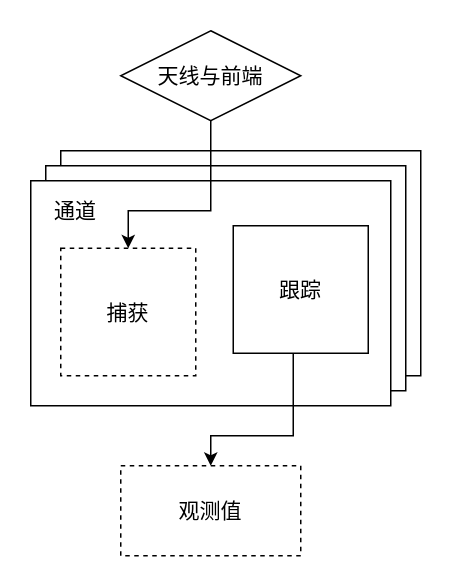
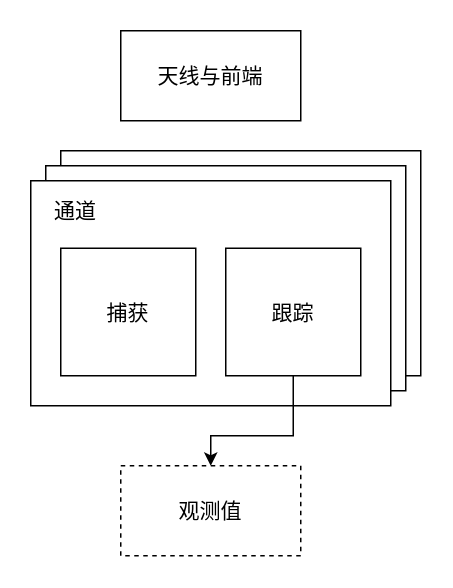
- <mxCell id="6" value="天线与前端" style="rhombus;whiteSpace=wrap;html=1;fontSize=14;" vertex="1" parent="1"><mxGeometry x="80" y="20" width="120" height="60" as="geometry" /></mxCell>
+ <mxCell id="6" value="天线与前端" style="rounded=0;whiteSpace=wrap;html=1;fontSize=14;" vertex="1" parent="1"><mxGeometry x="80" y="20" width="120" height="60" as="geometry" /></mxCell>
- <mxCell id="5" style="edgeStyle=orthogonalEdgeStyle;rounded=0;orthogonalLoop=1;jettySize=auto;html=1;exitX=0.5;exitY=1;exitDx=0;exitDy=0;fontSize=14;" edge="1" parent="1" source="6" target="7"><mxGeometry relative="1" as="geometry"><Array as="points"><mxPoint x="140" y="140" /><mxPoint x="85" y="140" /></Array></mxGeometry></mxCell>
- <mxCell id="9" value="跟踪" style="rounded=0;whiteSpace=wrap;html=1;fontSize=14;" vertex="1" parent="1"><mxGeometry x="155" y="150" width="90" height="85" as="geometry" /></mxCell>
+ <mxCell id="9" value="跟踪" style="rounded=0;whiteSpace=wrap;html=1;fontSize=14;" vertex="1" parent="1"><mxGeometry x="150" y="165" width="90" height="85" as="geometry" /></mxCell>
- <mxCell id="7" value="捕获" style="rounded=0;whiteSpace=wrap;html=1;fontSize=14;dashed=1;" vertex="1" parent="1"><mxGeometry x="40" y="165" width="90" height="85" as="geometry" /></mxCell>
+ <mxCell id="7" value="捕获" style="rounded=0;whiteSpace=wrap;html=1;fontSize=14;" vertex="1" parent="1"><mxGeometry x="40" y="165" width="90" height="85" as="geometry" /></mxCell>
